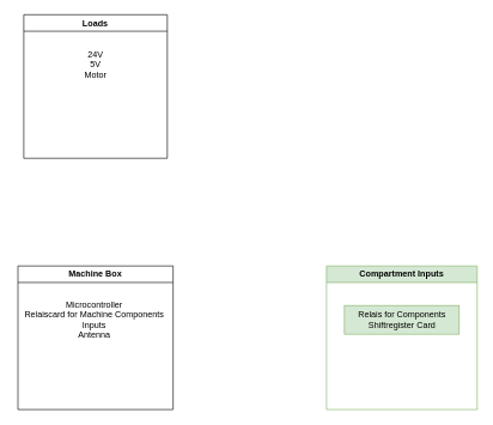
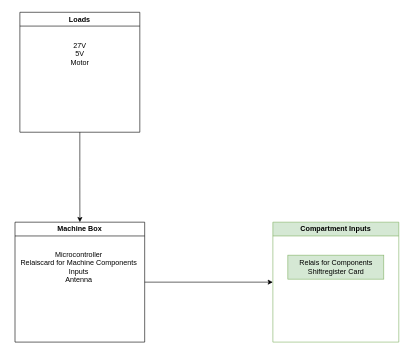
- <mxCell id="9" value="24V&lt;div&gt;5V&lt;br&gt;&lt;div&gt;Motor&lt;/div&gt;&lt;/div&gt;" style="text;html=1;align=center;verticalAlign=middle;resizable=0;points=[];autosize=1;strokeColor=none;fillColor=none;" vertex="1" parent="8"><mxGeometry x="75" y="40" width="50" height="60" as="geometry" /></mxCell>
+ <mxCell id="9" value="27V&lt;div&gt;5V&lt;br&gt;&lt;div&gt;Motor&lt;/div&gt;&lt;/div&gt;" style="text;html=1;align=center;verticalAlign=middle;resizable=0;points=[];autosize=1;strokeColor=none;fillColor=none;" vertex="1" parent="8"><mxGeometry x="75" y="40" width="50" height="60" as="geometry" /></mxCell>
+ <mxCell id="7" style="edgeStyle=orthogonalEdgeStyle;rounded=0;orthogonalLoop=1;jettySize=auto;html=1;" edge="1" parent="1" source="8" target="3"><mxGeometry relative="1" as="geometry" /></mxCell>
+ <mxCell id="2" style="edgeStyle=orthogonalEdgeStyle;rounded=0;orthogonalLoop=1;jettySize=auto;html=1;exitX=1;exitY=0.5;exitDx=0;exitDy=0;entryX=0;entryY=0.5;entryDx=0;entryDy=0;" edge="1" parent="1" source="3" target="5"><mxGeometry relative="1" as="geometry" /></mxCell>
